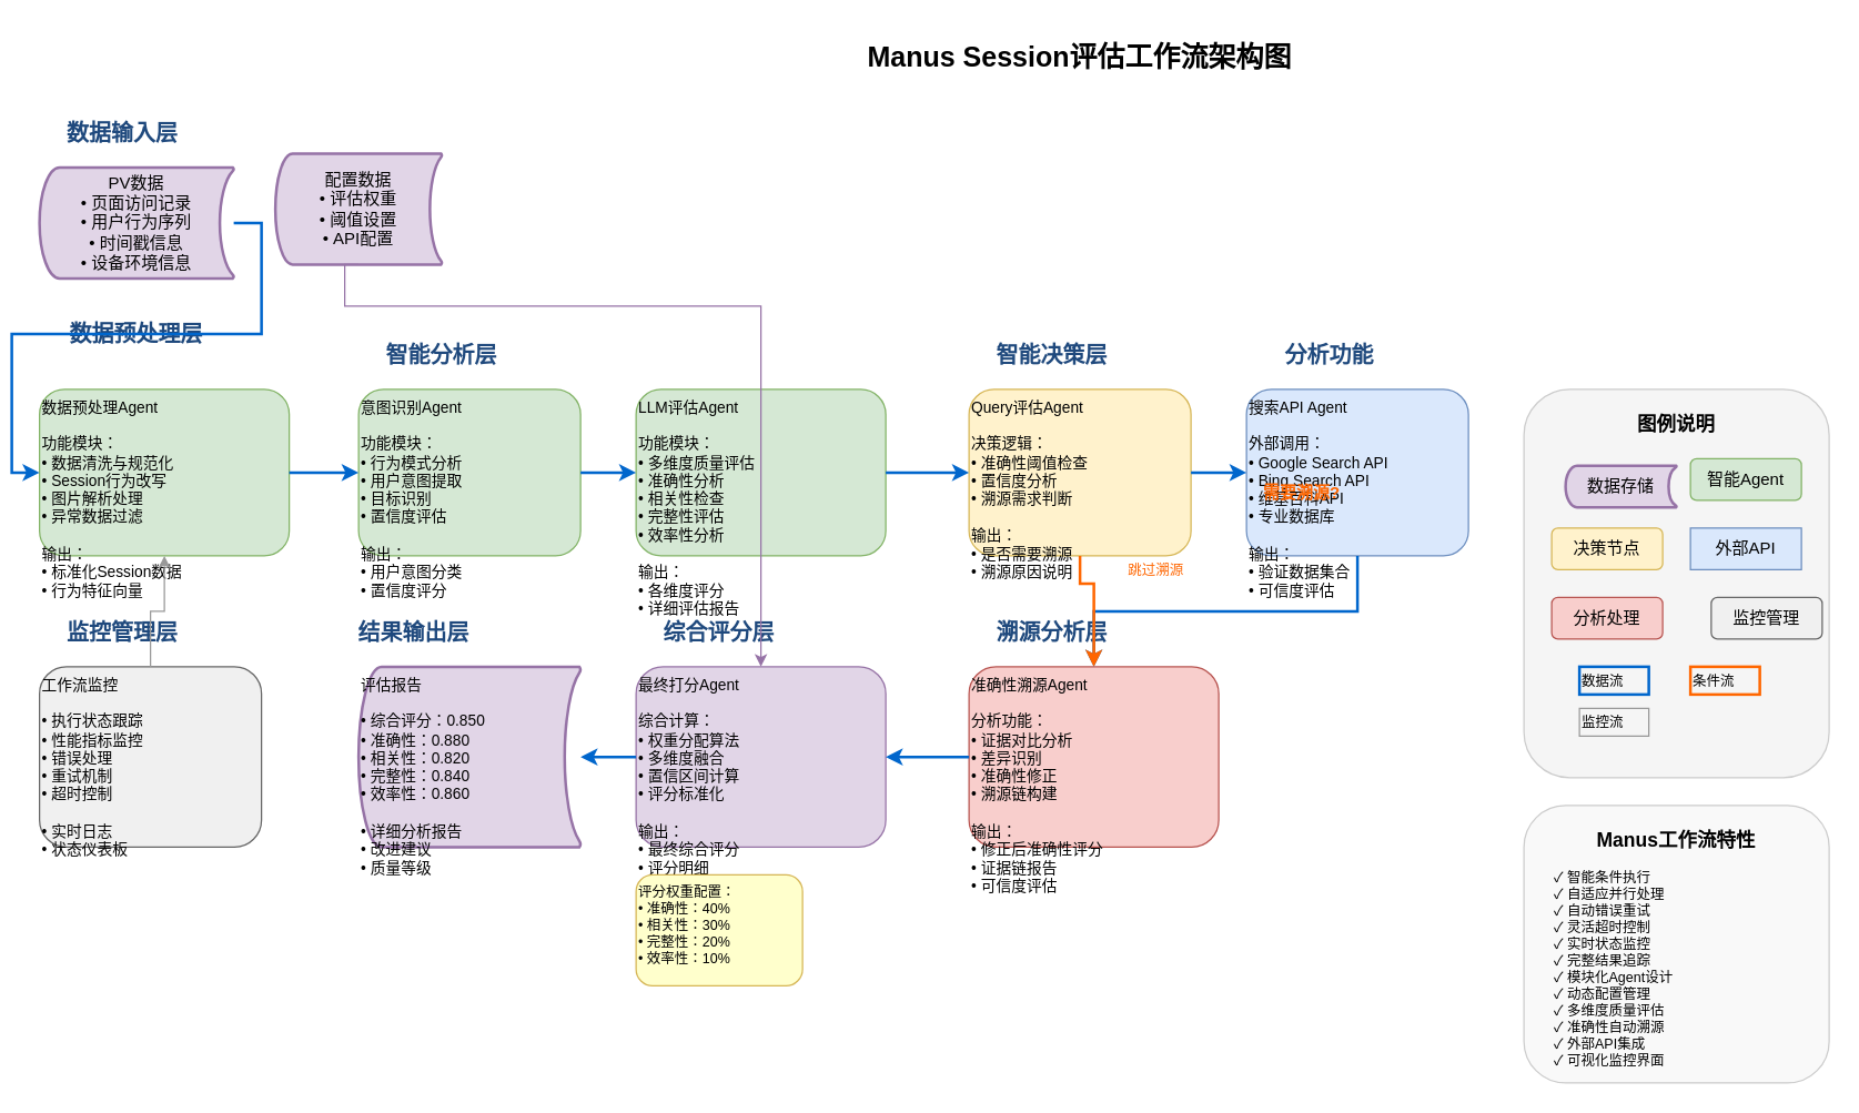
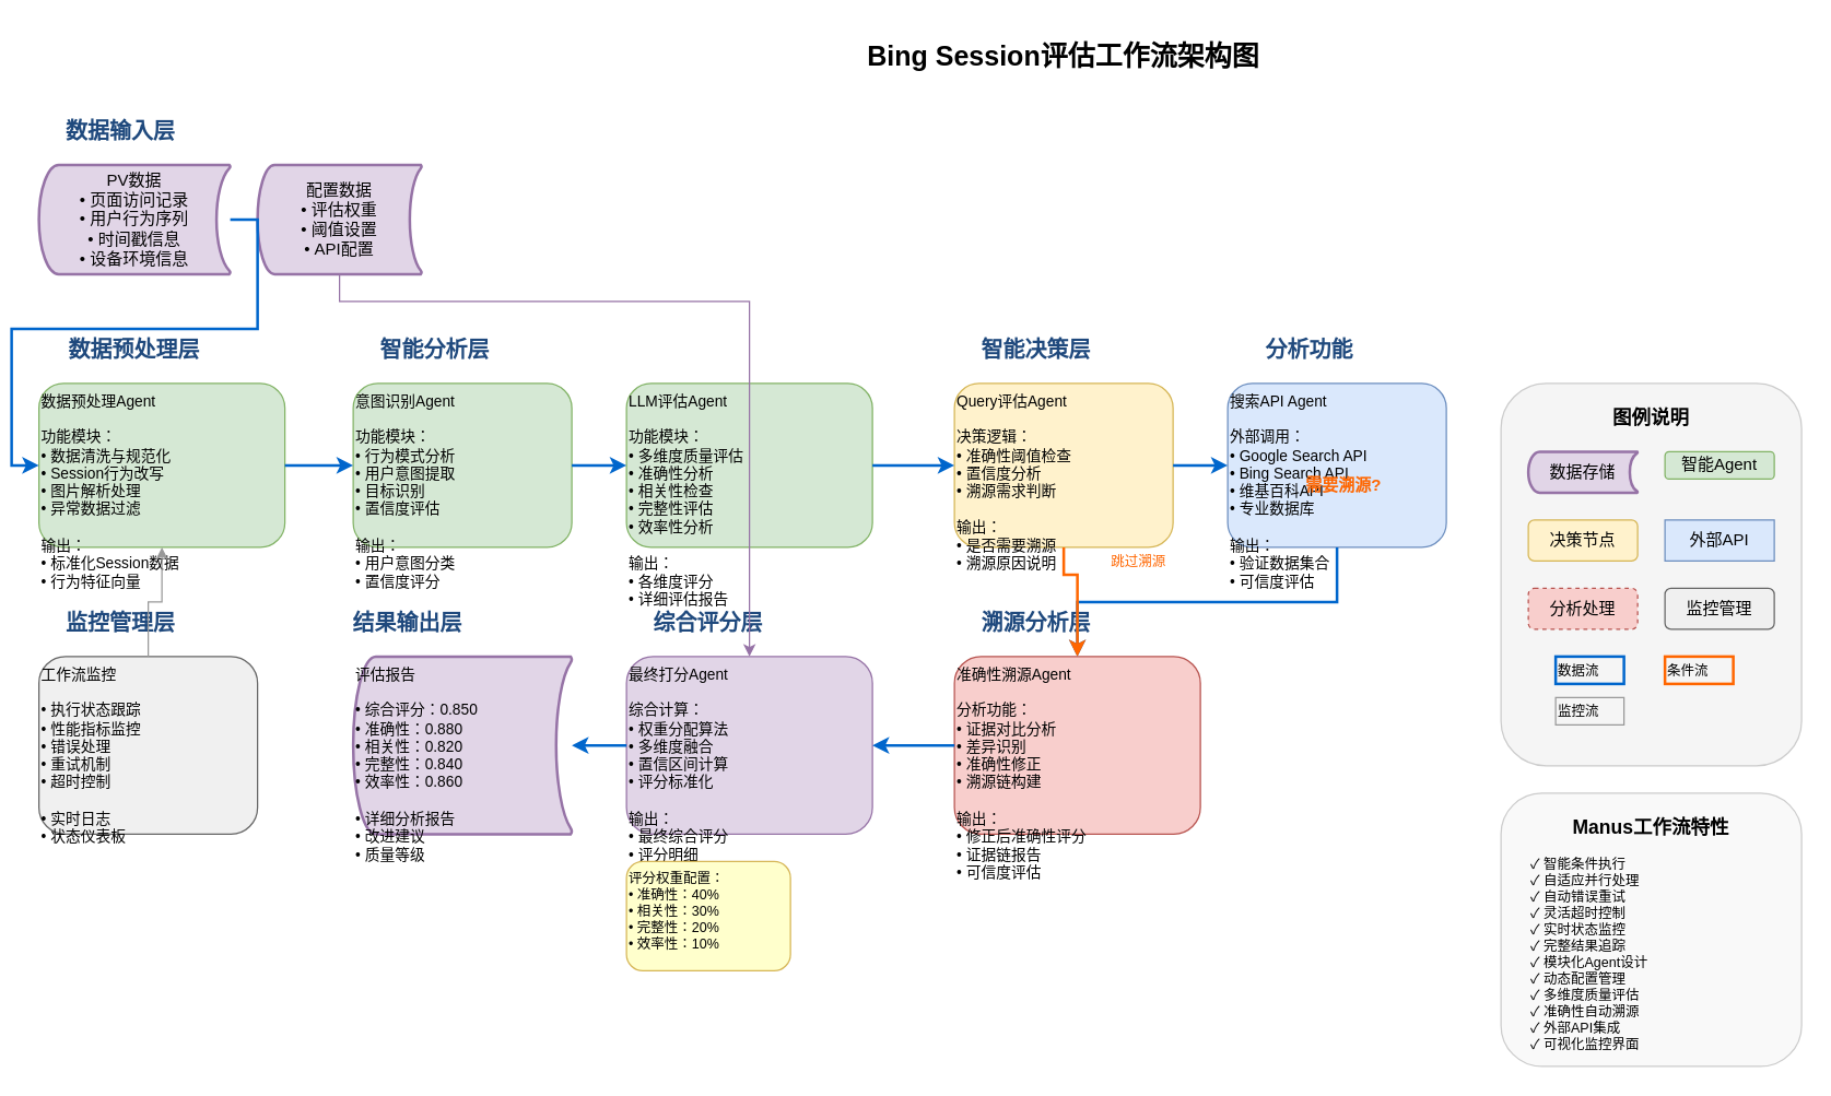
- <mxCell id="2" value="Manus Session评估工作流架构图" style="text;html=1;strokeColor=none;fillColor=none;align=center;verticalAlign=middle;whiteSpace=wrap;rounded=0;fontSize=20;fontStyle=1;" vertex="1" parent="1"><mxGeometry x="570" y="20" width="400" height="40" as="geometry" /></mxCell>
+ <mxCell id="2" value="Bing Session评估工作流架构图" style="text;html=1;strokeColor=none;fillColor=none;align=center;verticalAlign=middle;whiteSpace=wrap;rounded=0;fontSize=20;fontStyle=1;" vertex="1" parent="1"><mxGeometry x="570" y="20" width="400" height="40" as="geometry" /></mxCell>
- <mxCell id="5" value="配置数据&#10;• 评估权重&#10;• 阈值设置&#10;• API配置" style="strokeWidth=2;html=1;shape=mxgraph.flowchart.stored_data;whiteSpace=wrap;fillColor=#e1d5e7;strokeColor=#9673a6;fontSize=12;" vertex="1" parent="1"><mxGeometry x="190" y="110" width="120" height="80" as="geometry" /></mxCell>
+ <mxCell id="5" value="配置数据&#10;• 评估权重&#10;• 阈值设置&#10;• API配置" style="strokeWidth=2;html=1;shape=mxgraph.flowchart.stored_data;whiteSpace=wrap;fillColor=#e1d5e7;strokeColor=#9673a6;fontSize=12;" vertex="1" parent="1"><mxGeometry x="180" y="120" width="120" height="80" as="geometry" /></mxCell>
- <mxCell id="6" value="数据预处理层" style="text;html=1;strokeColor=none;fillColor=none;align=center;verticalAlign=middle;whiteSpace=wrap;rounded=0;fontSize=16;fontStyle=1;fontColor=#1f497d;" vertex="1" parent="1"><mxGeometry x="20" y="225" width="140" height="30" as="geometry" /></mxCell>
+ <mxCell id="6" value="数据预处理层" style="text;html=1;strokeColor=none;fillColor=none;align=center;verticalAlign=middle;whiteSpace=wrap;rounded=0;fontSize=16;fontStyle=1;fontColor=#1f497d;" vertex="1" parent="1"><mxGeometry x="20" y="240" width="140" height="30" as="geometry" /></mxCell>
- <mxCell id="39" value="智能Agent" style="rounded=1;whiteSpace=wrap;html=1;fillColor=#d5e8d4;strokeColor=#82b366;" vertex="1" parent="1"><mxGeometry x="1210" y="330" width="80" height="30" as="geometry" /></mxCell>
+ <mxCell id="39" value="智能Agent" style="rounded=1;whiteSpace=wrap;html=1;fillColor=#d5e8d4;strokeColor=#82b366;" vertex="1" parent="1"><mxGeometry x="1210" y="330" width="80" height="20" as="geometry" /></mxCell>
- <mxCell id="38" value="数据存储" style="strokeWidth=2;html=1;shape=mxgraph.flowchart.stored_data;whiteSpace=wrap;fillColor=#e1d5e7;strokeColor=#9673a6;" vertex="1" parent="1"><mxGeometry x="1120" y="335" width="80" height="30" as="geometry" /></mxCell>
+ <mxCell id="38" value="数据存储" style="strokeWidth=2;html=1;shape=mxgraph.flowchart.stored_data;whiteSpace=wrap;fillColor=#e1d5e7;strokeColor=#9673a6;" vertex="1" parent="1"><mxGeometry x="1110" y="330" width="80" height="30" as="geometry" /></mxCell>
- <mxCell id="34" value="需要溯源?" style="text;html=1;strokeColor=none;fillColor=none;align=center;verticalAlign=middle;whiteSpace=wrap;rounded=0;fontStyle=1;fontSize=12;fontColor=#FF6600;" vertex="1" parent="1"><mxGeometry x="890" y="340" width="80" height="30" as="geometry" /></mxCell>
+ <mxCell id="34" value="需要溯源?" style="text;html=1;strokeColor=none;fillColor=none;align=center;verticalAlign=middle;whiteSpace=wrap;rounded=0;fontStyle=1;fontSize=12;fontColor=#FF6600;" vertex="1" parent="1"><mxGeometry x="935" y="340" width="80" height="30" as="geometry" /></mxCell>
- <mxCell id="42" value="分析处理" style="rounded=1;whiteSpace=wrap;html=1;fillColor=#f8cecc;strokeColor=#b85450;" vertex="1" parent="1"><mxGeometry x="1110" y="430" width="80" height="30" as="geometry" /></mxCell>
+ <mxCell id="42" value="分析处理" style="rounded=1;whiteSpace=wrap;html=1;fillColor=#f8cecc;strokeColor=#b85450;dashed=1;" vertex="1" parent="1"><mxGeometry x="1110" y="430" width="80" height="30" as="geometry" /></mxCell>
- <mxCell id="43" value="监控管理" style="rounded=1;whiteSpace=wrap;html=1;fillColor=#f0f0f0;strokeColor=#666666;" vertex="1" parent="1"><mxGeometry x="1225" y="430" width="80" height="30" as="geometry" /></mxCell>
+ <mxCell id="43" value="监控管理" style="rounded=1;whiteSpace=wrap;html=1;fillColor=#f0f0f0;strokeColor=#666666;" vertex="1" parent="1"><mxGeometry x="1210" y="430" width="80" height="30" as="geometry" /></mxCell>
